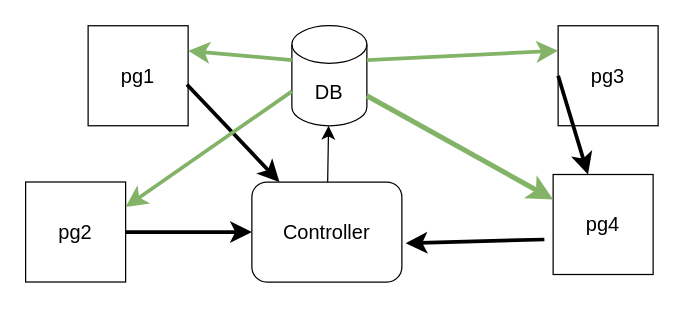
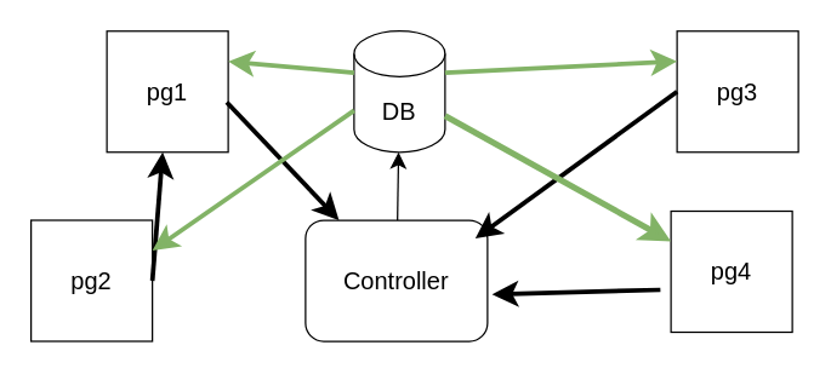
- <mxCell id="11" value="" style="endArrow=classic;html=1;rounded=0;fontSize=12;startSize=8;endSize=8;curved=1;exitX=0;exitY=0.5;exitDx=0;exitDy=0;strokeWidth=3;" parent="1" source="5" target="6" edge="1"><mxGeometry width="50" height="50" relative="1" as="geometry"><mxPoint x="593" y="358" as="sourcePoint" /><mxPoint x="425" y="379" as="targetPoint" /></mxGeometry></mxCell>
+ <mxCell id="11" value="" style="endArrow=classic;html=1;rounded=0;fontSize=12;startSize=8;endSize=8;curved=1;exitX=0;exitY=0.5;exitDx=0;exitDy=0;entryX=0.933;entryY=0.15;entryDx=0;entryDy=0;entryPerimeter=0;strokeWidth=3;" parent="1" source="5" target="3" edge="1"><mxGeometry width="50" height="50" relative="1" as="geometry"><mxPoint x="593" y="358" as="sourcePoint" /><mxPoint x="425" y="379" as="targetPoint" /></mxGeometry></mxCell>
- <mxCell id="10" value="" style="endArrow=classic;html=1;rounded=0;fontSize=12;startSize=8;endSize=8;curved=1;exitX=1;exitY=0.5;exitDx=0;exitDy=0;entryX=0;entryY=0.5;entryDx=0;entryDy=0;strokeWidth=3;" parent="1" source="8" target="3" edge="1"><mxGeometry width="50" height="50" relative="1" as="geometry"><mxPoint x="92" y="186" as="sourcePoint" /><mxPoint x="231" y="276" as="targetPoint" /></mxGeometry></mxCell>
+ <mxCell id="10" value="" style="endArrow=classic;html=1;rounded=0;fontSize=12;startSize=8;endSize=8;curved=1;exitX=1;exitY=0.5;exitDx=0;exitDy=0;strokeWidth=3;" parent="1" source="8" target="7" edge="1"><mxGeometry width="50" height="50" relative="1" as="geometry"><mxPoint x="92" y="186" as="sourcePoint" /><mxPoint x="231" y="276" as="targetPoint" /></mxGeometry></mxCell>
